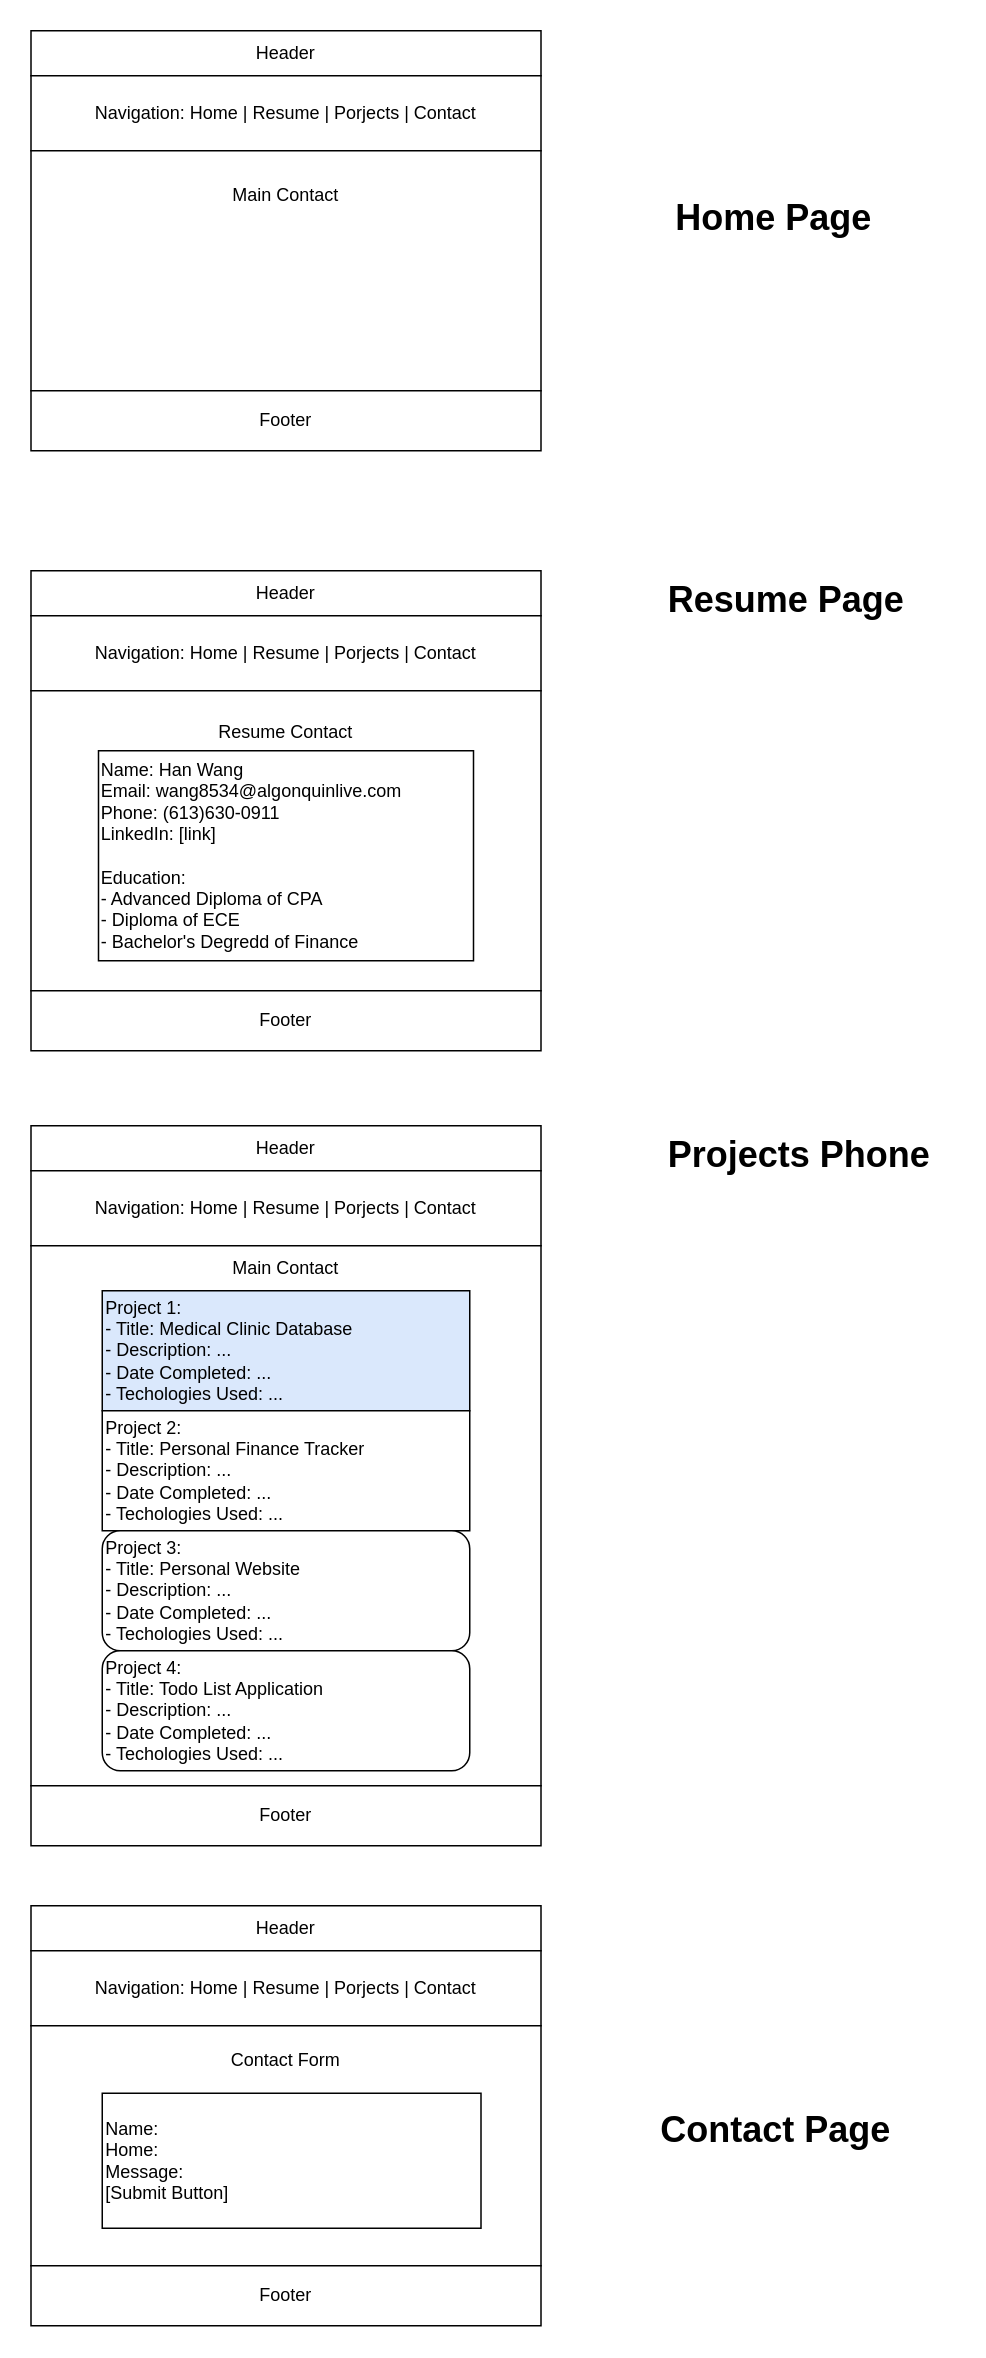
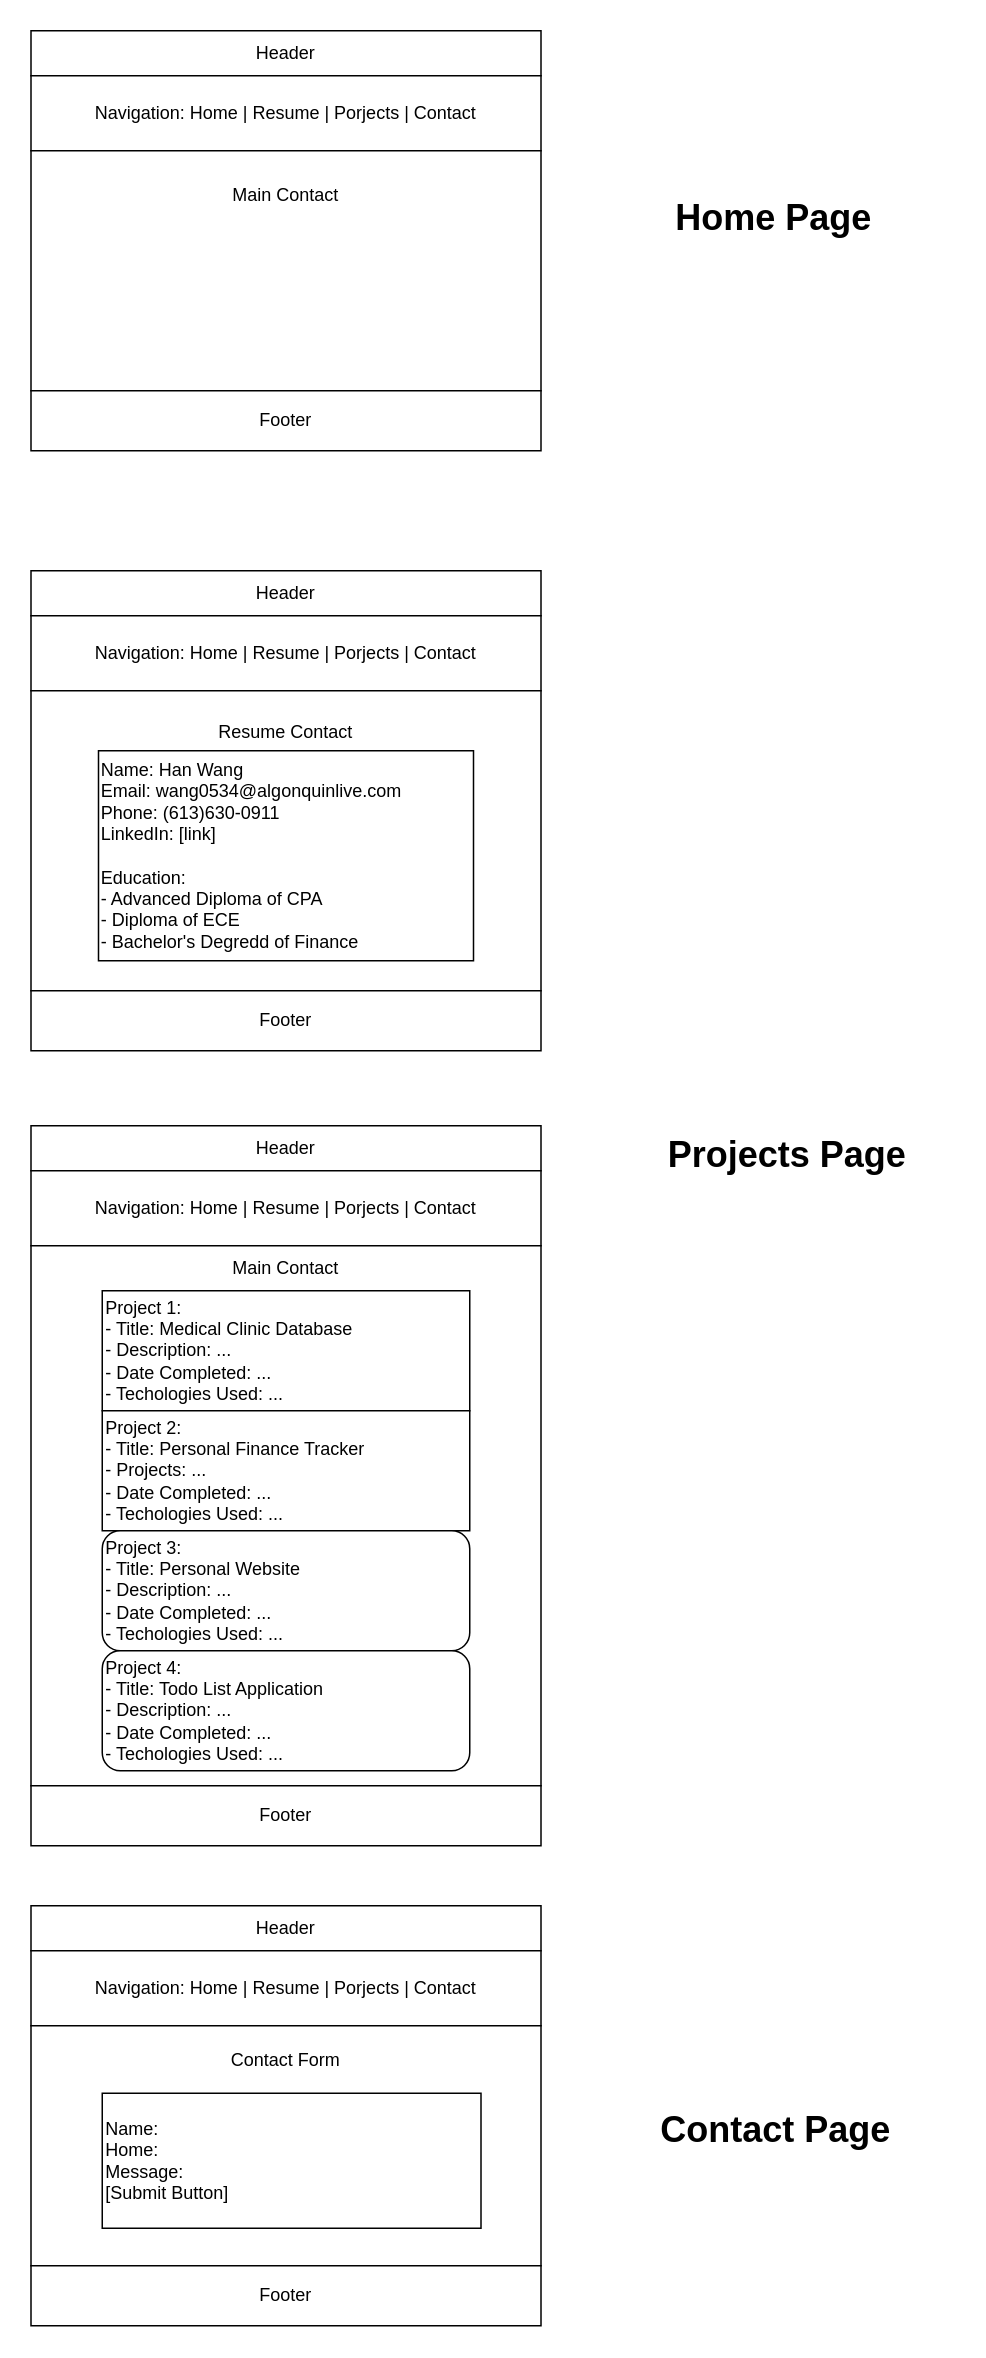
- <mxCell id="19" value="&lt;h1&gt;Resume Page&lt;/h1&gt;" style="text;html=1;spacing=5;spacingTop=-20;whiteSpace=wrap;overflow=hidden;rounded=0;" vertex="1" parent="1"><mxGeometry x="440" y="380" width="190" height="125" as="geometry" /></mxCell>
- <mxCell id="12" value="Name: Han Wang&lt;br&gt;Email: wang8534@algonquinlive.com&lt;br&gt;Phone: (613)630-0911&lt;br&gt;LinkedIn: [link]&lt;br&gt;&lt;br&gt;Education:&lt;br&gt;- Advanced Diploma of CPA&lt;br&gt;- Diploma of ECE&lt;br&gt;- Bachelor's Degredd of Finance" style="rounded=0;whiteSpace=wrap;html=1;align=left;" vertex="1" parent="1"><mxGeometry x="65" y="500" width="250" height="140" as="geometry" /></mxCell>
+ <mxCell id="12" value="Name: Han Wang&lt;br&gt;Email: wang0534@algonquinlive.com&lt;br&gt;Phone: (613)630-0911&lt;br&gt;LinkedIn: [link]&lt;br&gt;&lt;br&gt;Education:&lt;br&gt;- Advanced Diploma of CPA&lt;br&gt;- Diploma of ECE&lt;br&gt;- Bachelor's Degredd of Finance" style="rounded=0;whiteSpace=wrap;html=1;align=left;" vertex="1" parent="1"><mxGeometry x="65" y="500" width="250" height="140" as="geometry" /></mxCell>
- <mxCell id="20" value="&lt;h1&gt;Projects Phone&lt;/h1&gt;" style="text;html=1;spacing=5;spacingTop=-20;whiteSpace=wrap;overflow=hidden;rounded=0;" vertex="1" parent="1"><mxGeometry x="440" y="750" width="190" height="125" as="geometry" /></mxCell>
+ <mxCell id="20" value="&lt;h1&gt;Projects Page&lt;/h1&gt;" style="text;html=1;spacing=5;spacingTop=-20;whiteSpace=wrap;overflow=hidden;rounded=0;" vertex="1" parent="1"><mxGeometry x="440" y="750" width="190" height="125" as="geometry" /></mxCell>
- <mxCell id="18" value="Project 1:&lt;div&gt;- Title: Medical Clinic Database&lt;/div&gt;&lt;div&gt;- Description: ...&lt;/div&gt;&lt;div&gt;- Date Completed: ...&lt;/div&gt;&lt;div&gt;- Techologies Used: ...&lt;/div&gt;" style="rounded=0;whiteSpace=wrap;html=1;align=left;fillColor=#dae8fc;" vertex="1" parent="1"><mxGeometry x="67.5" y="860" width="245" height="80" as="geometry" /></mxCell>
+ <mxCell id="18" value="Project 1:&lt;div&gt;- Title: Medical Clinic Database&lt;/div&gt;&lt;div&gt;- Description: ...&lt;/div&gt;&lt;div&gt;- Date Completed: ...&lt;/div&gt;&lt;div&gt;- Techologies Used: ...&lt;/div&gt;" style="rounded=0;whiteSpace=wrap;html=1;align=left;" vertex="1" parent="1"><mxGeometry x="67.5" y="860" width="245" height="80" as="geometry" /></mxCell>
- <mxCell id="21" value="Project 2:&lt;div&gt;- Title: Personal Finance Tracker&lt;/div&gt;&lt;div&gt;- Description: ...&lt;/div&gt;&lt;div&gt;- Date Completed: ...&lt;/div&gt;&lt;div&gt;- Techologies Used: ...&lt;/div&gt;" style="rounded=0;whiteSpace=wrap;html=1;align=left;" vertex="1" parent="1"><mxGeometry x="67.5" y="940" width="245" height="80" as="geometry" /></mxCell>
+ <mxCell id="21" value="Project 2:&lt;div&gt;- Title: Personal Finance Tracker&lt;/div&gt;&lt;div&gt;- Projects: ...&lt;/div&gt;&lt;div&gt;- Date Completed: ...&lt;/div&gt;&lt;div&gt;- Techologies Used: ...&lt;/div&gt;" style="rounded=0;whiteSpace=wrap;html=1;align=left;" vertex="1" parent="1"><mxGeometry x="67.5" y="940" width="245" height="80" as="geometry" /></mxCell>
